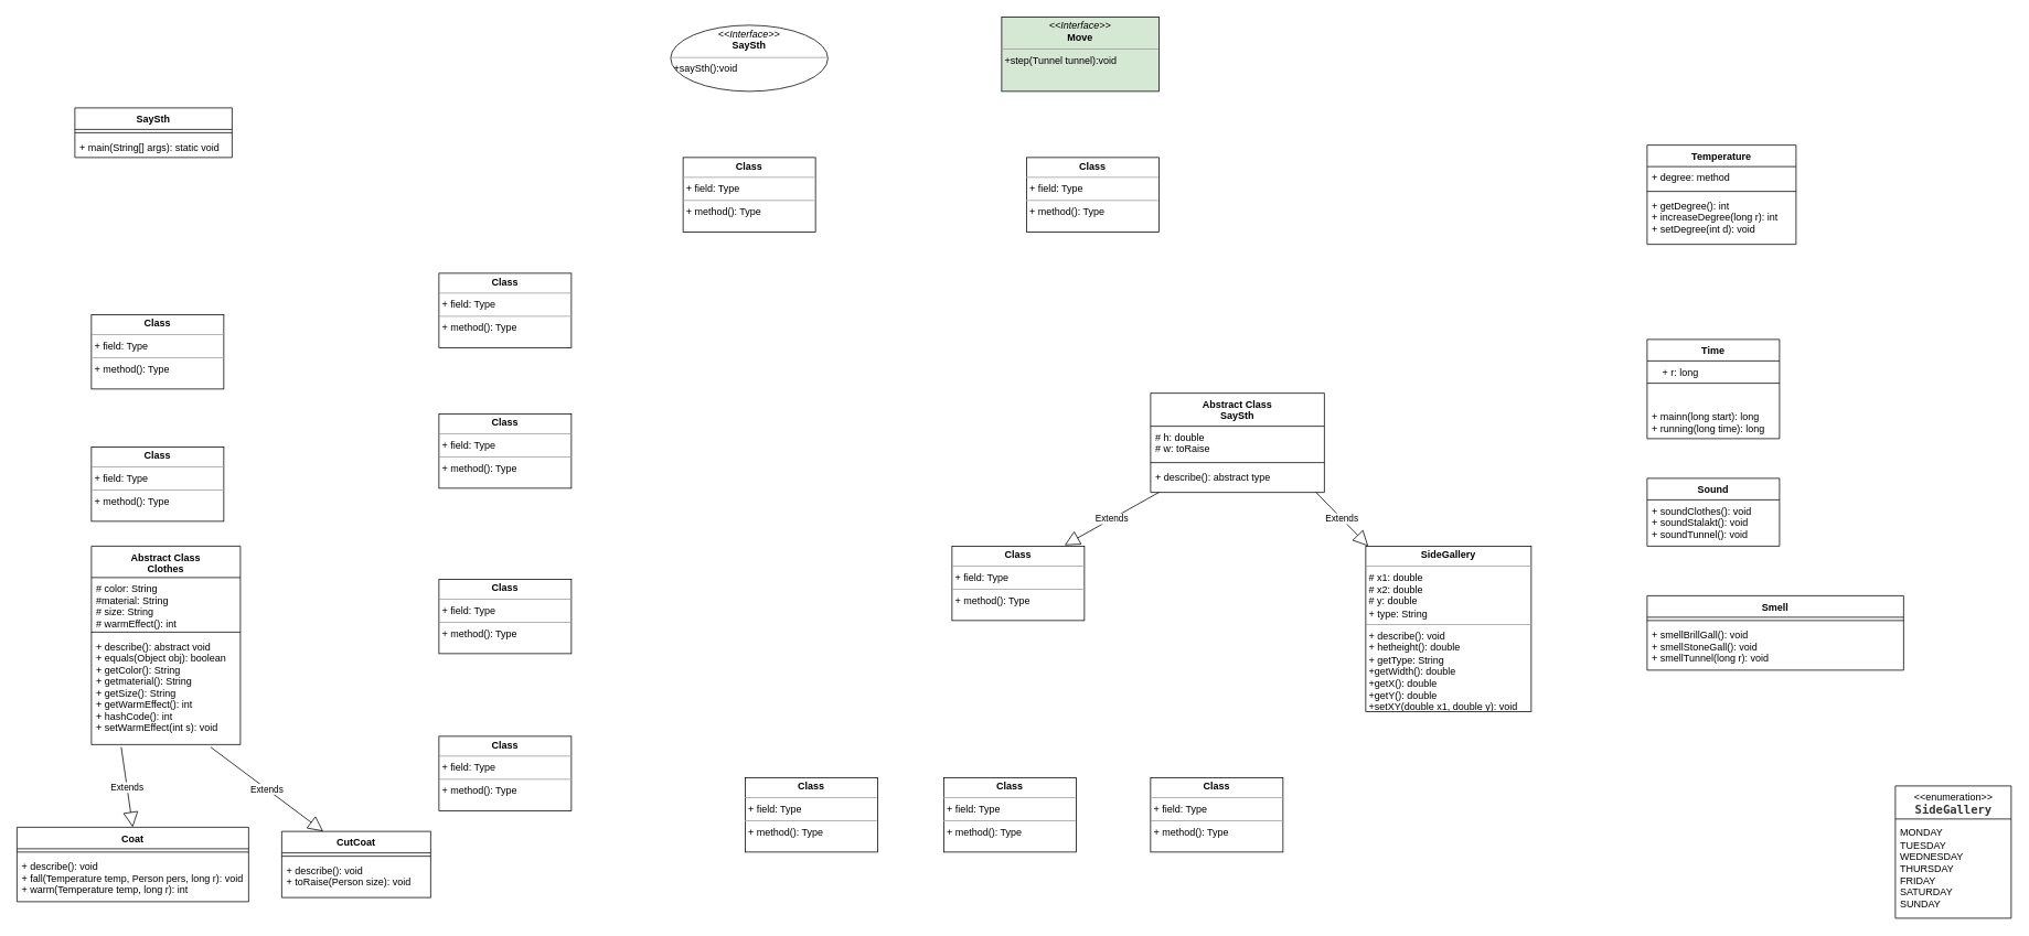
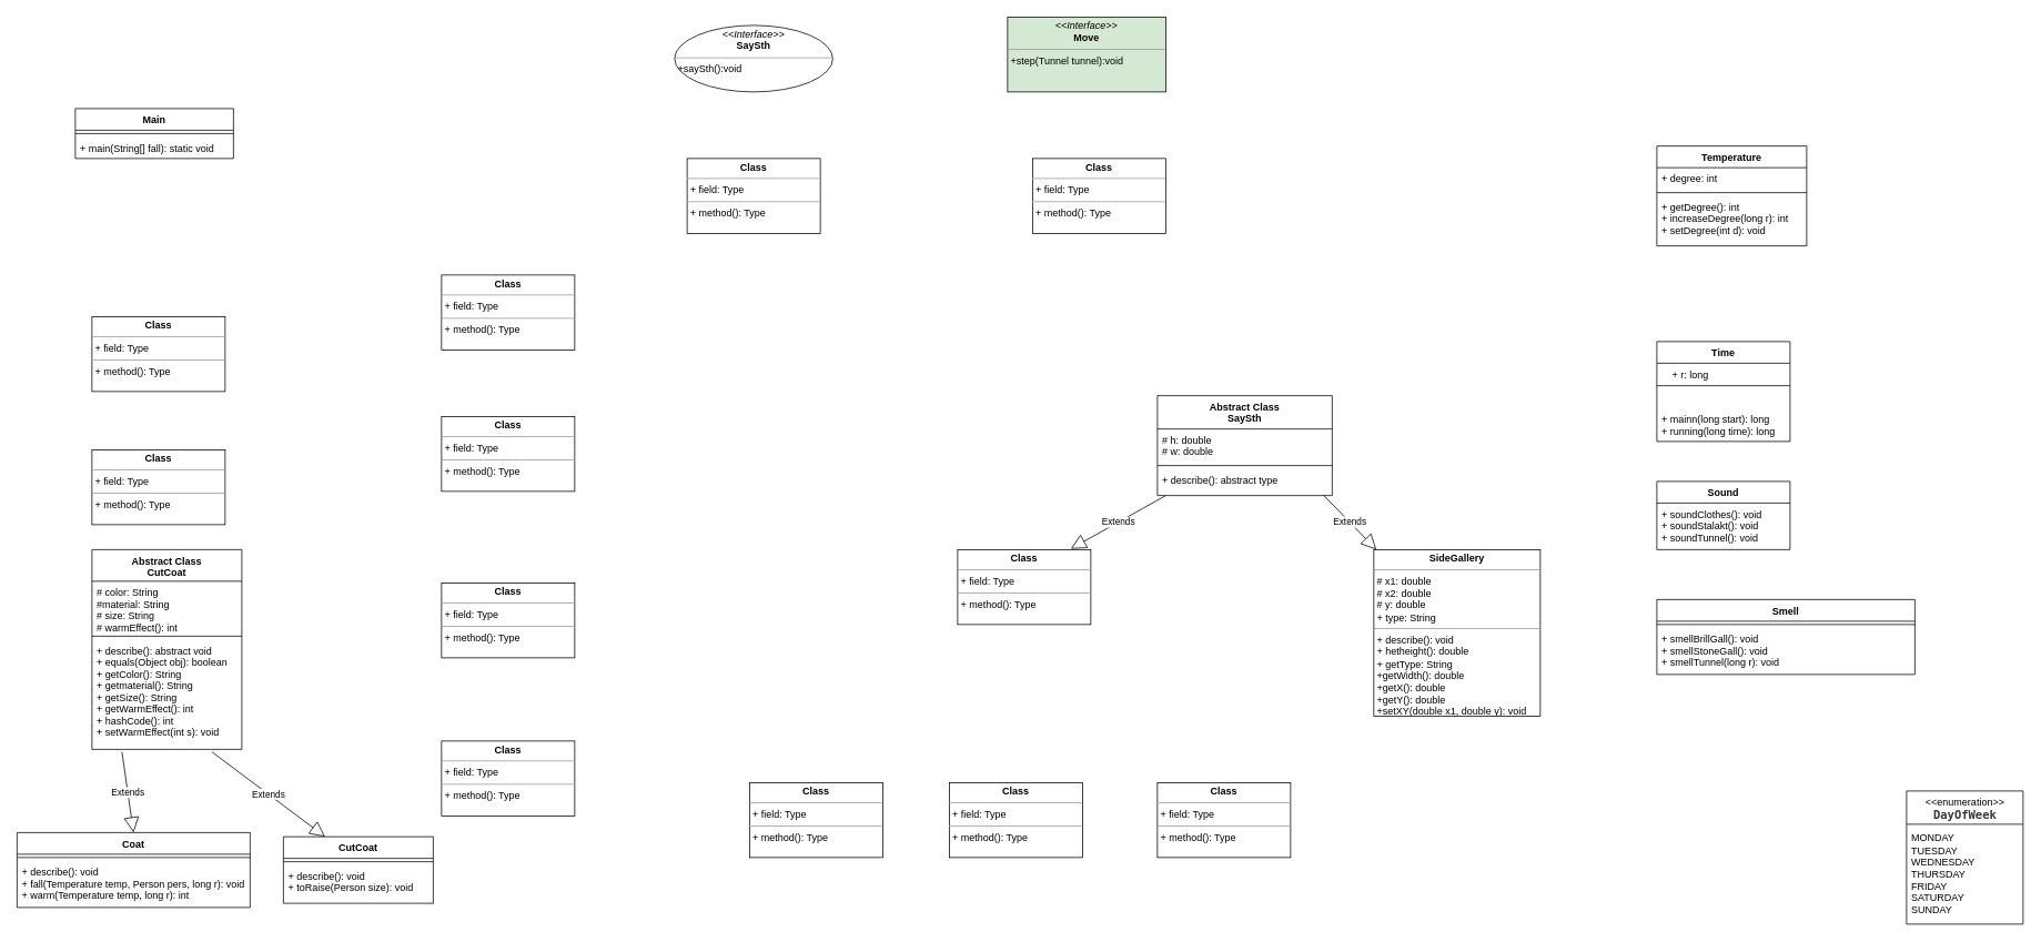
- <mxCell id="32" value="SaySth" style="swimlane;fontStyle=1;align=center;verticalAlign=top;childLayout=stackLayout;horizontal=1;startSize=26;horizontalStack=0;resizeParent=1;resizeParentMax=0;resizeLast=0;collapsible=1;marginBottom=0;" vertex="1" parent="1"><mxGeometry x="90" y="130" width="190" height="60" as="geometry" /></mxCell>
+ <mxCell id="32" value="Main" style="swimlane;fontStyle=1;align=center;verticalAlign=top;childLayout=stackLayout;horizontal=1;startSize=26;horizontalStack=0;resizeParent=1;resizeParentMax=0;resizeLast=0;collapsible=1;marginBottom=0;" vertex="1" parent="1"><mxGeometry x="90" y="130" width="190" height="60" as="geometry" /></mxCell>
- <mxCell id="34" value="+ main(String[] args): static void" style="text;strokeColor=none;fillColor=none;align=left;verticalAlign=top;spacingLeft=4;spacingRight=4;overflow=hidden;rotatable=0;points=[[0,0.5],[1,0.5]];portConstraint=eastwest;" vertex="1" parent="32"><mxGeometry y="34" width="190" height="26" as="geometry" /></mxCell>
+ <mxCell id="34" value="+ main(String[] fall): static void" style="text;strokeColor=none;fillColor=none;align=left;verticalAlign=top;spacingLeft=4;spacingRight=4;overflow=hidden;rotatable=0;points=[[0,0.5],[1,0.5]];portConstraint=eastwest;" vertex="1" parent="32"><mxGeometry y="34" width="190" height="26" as="geometry" /></mxCell>
- <mxCell id="20" value="+ degree: method" style="text;strokeColor=none;fillColor=none;align=left;verticalAlign=top;spacingLeft=4;spacingRight=4;overflow=hidden;rotatable=0;points=[[0,0.5],[1,0.5]];portConstraint=eastwest;" vertex="1" parent="19"><mxGeometry y="26" width="180" height="26" as="geometry" /></mxCell>
+ <mxCell id="20" value="+ degree: int" style="text;strokeColor=none;fillColor=none;align=left;verticalAlign=top;spacingLeft=4;spacingRight=4;overflow=hidden;rotatable=0;points=[[0,0.5],[1,0.5]];portConstraint=eastwest;" vertex="1" parent="19"><mxGeometry y="26" width="180" height="26" as="geometry" /></mxCell>
- <mxCell id="48" value="# h: double&#10;# w: toRaise" style="text;strokeColor=none;fillColor=none;align=left;verticalAlign=top;spacingLeft=4;spacingRight=4;overflow=hidden;rotatable=0;points=[[0,0.5],[1,0.5]];portConstraint=eastwest;" vertex="1" parent="47"><mxGeometry y="40" width="210" height="40" as="geometry" /></mxCell>
+ <mxCell id="48" value="# h: double&#10;# w: double" style="text;strokeColor=none;fillColor=none;align=left;verticalAlign=top;spacingLeft=4;spacingRight=4;overflow=hidden;rotatable=0;points=[[0,0.5],[1,0.5]];portConstraint=eastwest;" vertex="1" parent="47"><mxGeometry y="40" width="210" height="40" as="geometry" /></mxCell>
- <mxCell id="35" value="Abstract Class&#10;Clothes" style="swimlane;fontStyle=1;align=center;verticalAlign=top;childLayout=stackLayout;horizontal=1;startSize=38;horizontalStack=0;resizeParent=1;resizeParentMax=0;resizeLast=0;collapsible=1;marginBottom=0;" vertex="1" parent="1"><mxGeometry x="110" y="660" width="180" height="240" as="geometry" /></mxCell>
+ <mxCell id="35" value="Abstract Class&#10;CutCoat" style="swimlane;fontStyle=1;align=center;verticalAlign=top;childLayout=stackLayout;horizontal=1;startSize=38;horizontalStack=0;resizeParent=1;resizeParentMax=0;resizeLast=0;collapsible=1;marginBottom=0;" vertex="1" parent="1"><mxGeometry x="110" y="660" width="180" height="240" as="geometry" /></mxCell>
- <mxCell id="17" value="&amp;lt;&amp;lt;enumeration&amp;gt;&amp;gt;&lt;br&gt;&lt;span style=&quot;background-color: rgb(255 , 255 , 255) ; color: rgb(53 , 56 , 51) ; font-family: &amp;#34;dejavu sans mono&amp;#34; , monospace ; font-size: 14px ; font-weight: bold ; text-align: left&quot;&gt;SideGallery&lt;/span&gt;" style="swimlane;fontStyle=0;align=center;verticalAlign=top;childLayout=stackLayout;horizontal=1;startSize=40;horizontalStack=0;resizeParent=1;resizeParentMax=0;resizeLast=0;collapsible=0;marginBottom=0;html=1;" vertex="1" parent="1"><mxGeometry x="2290" y="950" width="140" height="160" as="geometry" /></mxCell>
+ <mxCell id="17" value="&amp;lt;&amp;lt;enumeration&amp;gt;&amp;gt;&lt;br&gt;&lt;span style=&quot;background-color: rgb(255 , 255 , 255) ; color: rgb(53 , 56 , 51) ; font-family: &amp;#34;dejavu sans mono&amp;#34; , monospace ; font-size: 14px ; font-weight: bold ; text-align: left&quot;&gt;DayOfWeek&lt;/span&gt;" style="swimlane;fontStyle=0;align=center;verticalAlign=top;childLayout=stackLayout;horizontal=1;startSize=40;horizontalStack=0;resizeParent=1;resizeParentMax=0;resizeLast=0;collapsible=0;marginBottom=0;html=1;" vertex="1" parent="1"><mxGeometry x="2290" y="950" width="140" height="160" as="geometry" /></mxCell>
